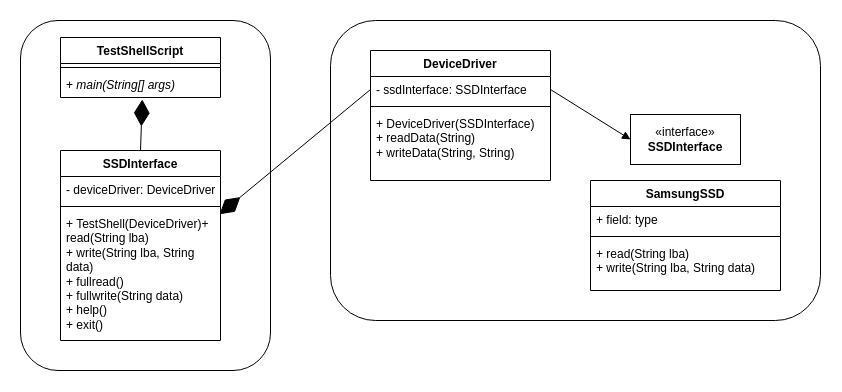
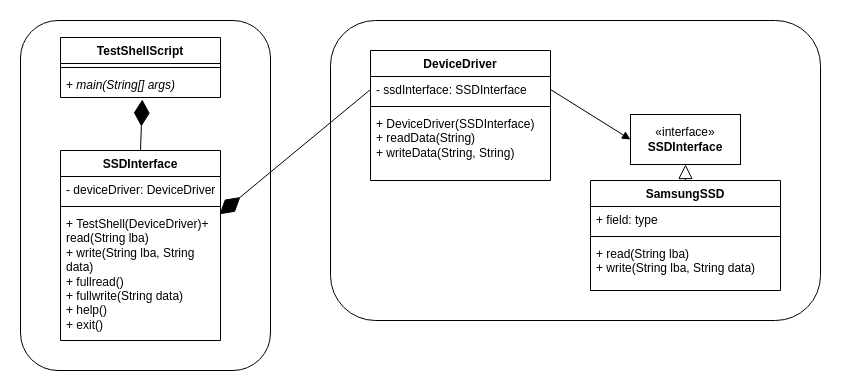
+ <mxCell id="21" value="" style="endArrow=block;dashed=1;endFill=0;endSize=12;html=1;rounded=0;entryX=0.5;entryY=1;entryDx=0;entryDy=0;exitX=0.5;exitY=0;exitDx=0;exitDy=0;" edge="1" parent="1" source="17" target="16"><mxGeometry width="160" relative="1" as="geometry"><mxPoint x="480" y="130" as="sourcePoint" /><mxPoint x="640" y="130" as="targetPoint" /></mxGeometry></mxCell>
